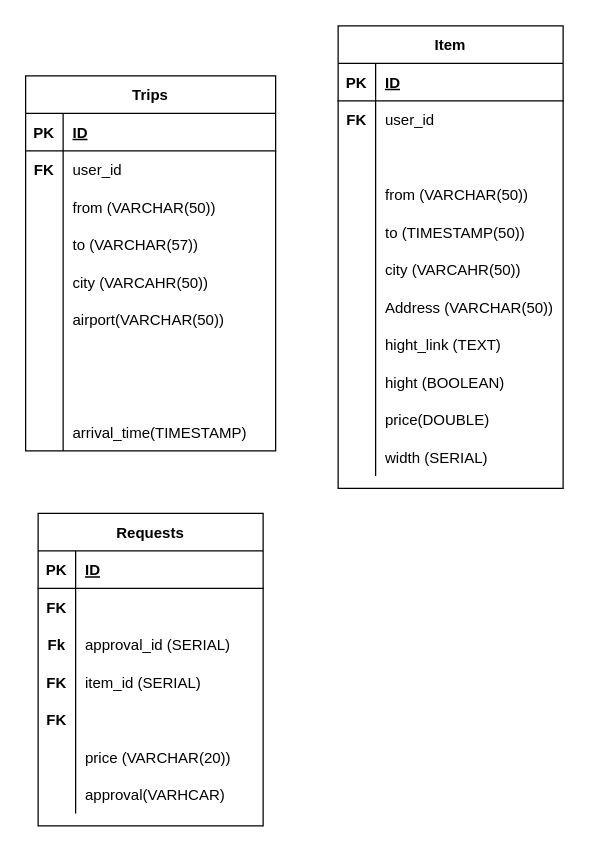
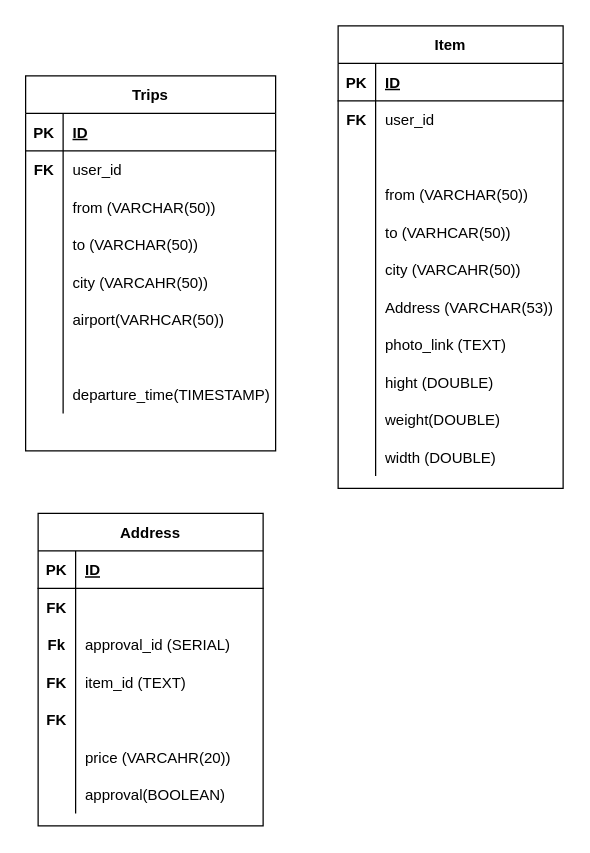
- <mxCell id="43" value="to (TIMESTAMP(50))" style="shape=partialRectangle;connectable=0;fillColor=none;top=0;left=0;bottom=0;right=0;align=left;spacingLeft=6;overflow=hidden;" vertex="1" parent="41"><mxGeometry x="30" width="150" height="30" as="geometry" /></mxCell>
+ <mxCell id="43" value="to (VARHCAR(50))" style="shape=partialRectangle;connectable=0;fillColor=none;top=0;left=0;bottom=0;right=0;align=left;spacingLeft=6;overflow=hidden;" vertex="1" parent="41"><mxGeometry x="30" width="150" height="30" as="geometry" /></mxCell>
- <mxCell id="14" value="to (VARCHAR(57))" style="shape=partialRectangle;connectable=0;fillColor=none;top=0;left=0;bottom=0;right=0;align=left;spacingLeft=6;overflow=hidden;" vertex="1" parent="12"><mxGeometry x="30" width="170" height="30" as="geometry" /></mxCell>
+ <mxCell id="14" value="to (VARCHAR(50))" style="shape=partialRectangle;connectable=0;fillColor=none;top=0;left=0;bottom=0;right=0;align=left;spacingLeft=6;overflow=hidden;" vertex="1" parent="12"><mxGeometry x="30" width="170" height="30" as="geometry" /></mxCell>
- <mxCell id="49" value="Address (VARCHAR(50))" style="shape=partialRectangle;connectable=0;fillColor=none;top=0;left=0;bottom=0;right=0;align=left;spacingLeft=6;overflow=hidden;" vertex="1" parent="47"><mxGeometry x="30" width="150" height="30" as="geometry" /></mxCell>
+ <mxCell id="49" value="Address (VARCHAR(53))" style="shape=partialRectangle;connectable=0;fillColor=none;top=0;left=0;bottom=0;right=0;align=left;spacingLeft=6;overflow=hidden;" vertex="1" parent="47"><mxGeometry x="30" width="150" height="30" as="geometry" /></mxCell>
- <mxCell id="20" value="airport(VARCHAR(50))" style="shape=partialRectangle;connectable=0;fillColor=none;top=0;left=0;bottom=0;right=0;align=left;spacingLeft=6;overflow=hidden;" vertex="1" parent="18"><mxGeometry x="30" width="170" height="30" as="geometry" /></mxCell>
+ <mxCell id="20" value="airport(VARHCAR(50))" style="shape=partialRectangle;connectable=0;fillColor=none;top=0;left=0;bottom=0;right=0;align=left;spacingLeft=6;overflow=hidden;" vertex="1" parent="18"><mxGeometry x="30" width="170" height="30" as="geometry" /></mxCell>
- <mxCell id="52" value="hight_link (TEXT)" style="shape=partialRectangle;connectable=0;fillColor=none;top=0;left=0;bottom=0;right=0;align=left;spacingLeft=6;overflow=hidden;" vertex="1" parent="50"><mxGeometry x="30" width="150" height="30" as="geometry" /></mxCell>
+ <mxCell id="52" value="photo_link (TEXT)" style="shape=partialRectangle;connectable=0;fillColor=none;top=0;left=0;bottom=0;right=0;align=left;spacingLeft=6;overflow=hidden;" vertex="1" parent="50"><mxGeometry x="30" width="150" height="30" as="geometry" /></mxCell>
- <mxCell id="55" value="hight (BOOLEAN)" style="shape=partialRectangle;connectable=0;fillColor=none;top=0;left=0;bottom=0;right=0;align=left;spacingLeft=6;overflow=hidden;" vertex="1" parent="53"><mxGeometry x="30" width="150" height="30" as="geometry" /></mxCell>
+ <mxCell id="55" value="hight (DOUBLE)" style="shape=partialRectangle;connectable=0;fillColor=none;top=0;left=0;bottom=0;right=0;align=left;spacingLeft=6;overflow=hidden;" vertex="1" parent="53"><mxGeometry x="30" width="150" height="30" as="geometry" /></mxCell>
+ <mxCell id="25" value="departure_time(TIMESTAMP)" style="shape=partialRectangle;connectable=0;fillColor=none;top=0;left=0;bottom=0;right=0;align=left;spacingLeft=6;overflow=hidden;" vertex="1" parent="23"><mxGeometry x="30" width="170" height="30" as="geometry" /></mxCell>
- <mxCell id="58" value="price(DOUBLE)" style="shape=partialRectangle;connectable=0;fillColor=none;top=0;left=0;bottom=0;right=0;align=left;spacingLeft=6;overflow=hidden;" vertex="1" parent="56"><mxGeometry x="30" width="150" height="30" as="geometry" /></mxCell>
+ <mxCell id="58" value="weight(DOUBLE)" style="shape=partialRectangle;connectable=0;fillColor=none;top=0;left=0;bottom=0;right=0;align=left;spacingLeft=6;overflow=hidden;" vertex="1" parent="56"><mxGeometry x="30" width="150" height="30" as="geometry" /></mxCell>
- <mxCell id="28" value="arrival_time(TIMESTAMP)" style="shape=partialRectangle;connectable=0;fillColor=none;top=0;left=0;bottom=0;right=0;align=left;spacingLeft=6;overflow=hidden;" vertex="1" parent="26"><mxGeometry x="30" width="170" height="30" as="geometry" /></mxCell>
- <mxCell id="61" value="width (SERIAL)" style="shape=partialRectangle;connectable=0;fillColor=none;top=0;left=0;bottom=0;right=0;align=left;spacingLeft=6;overflow=hidden;" vertex="1" parent="59"><mxGeometry x="30" width="150" height="30" as="geometry" /></mxCell>
+ <mxCell id="61" value="width (DOUBLE)" style="shape=partialRectangle;connectable=0;fillColor=none;top=0;left=0;bottom=0;right=0;align=left;spacingLeft=6;overflow=hidden;" vertex="1" parent="59"><mxGeometry x="30" width="150" height="30" as="geometry" /></mxCell>
- <mxCell id="62" value="Requests" style="shape=table;startSize=30;container=1;collapsible=1;childLayout=tableLayout;fixedRows=1;rowLines=0;fontStyle=1;align=center;resizeLast=1;" vertex="1" parent="1"><mxGeometry x="30" y="410" width="180" height="250" as="geometry" /></mxCell>
+ <mxCell id="62" value="Address" style="shape=table;startSize=30;container=1;collapsible=1;childLayout=tableLayout;fixedRows=1;rowLines=0;fontStyle=1;align=center;resizeLast=1;" vertex="1" parent="1"><mxGeometry x="30" y="410" width="180" height="250" as="geometry" /></mxCell>
- <mxCell id="73" value="item_id (SERIAL)" style="shape=partialRectangle;connectable=0;fillColor=none;top=0;left=0;bottom=0;right=0;align=left;spacingLeft=6;overflow=hidden;" vertex="1" parent="71"><mxGeometry x="30" width="150" height="30" as="geometry" /></mxCell>
+ <mxCell id="73" value="item_id (TEXT)" style="shape=partialRectangle;connectable=0;fillColor=none;top=0;left=0;bottom=0;right=0;align=left;spacingLeft=6;overflow=hidden;" vertex="1" parent="71"><mxGeometry x="30" width="150" height="30" as="geometry" /></mxCell>
- <mxCell id="78" value="price (VARCHAR(20))" style="shape=partialRectangle;connectable=0;fillColor=none;top=0;left=0;bottom=0;right=0;align=left;spacingLeft=6;overflow=hidden;" vertex="1" parent="76"><mxGeometry x="30" width="150" height="30" as="geometry" /></mxCell>
+ <mxCell id="78" value="price (VARCAHR(20))" style="shape=partialRectangle;connectable=0;fillColor=none;top=0;left=0;bottom=0;right=0;align=left;spacingLeft=6;overflow=hidden;" vertex="1" parent="76"><mxGeometry x="30" width="150" height="30" as="geometry" /></mxCell>
- <mxCell id="81" value="approval(VARHCAR)" style="shape=partialRectangle;connectable=0;fillColor=none;top=0;left=0;bottom=0;right=0;align=left;spacingLeft=6;overflow=hidden;" vertex="1" parent="79"><mxGeometry x="30" width="150" height="30" as="geometry" /></mxCell>
+ <mxCell id="81" value="approval(BOOLEAN)" style="shape=partialRectangle;connectable=0;fillColor=none;top=0;left=0;bottom=0;right=0;align=left;spacingLeft=6;overflow=hidden;" vertex="1" parent="79"><mxGeometry x="30" width="150" height="30" as="geometry" /></mxCell>
